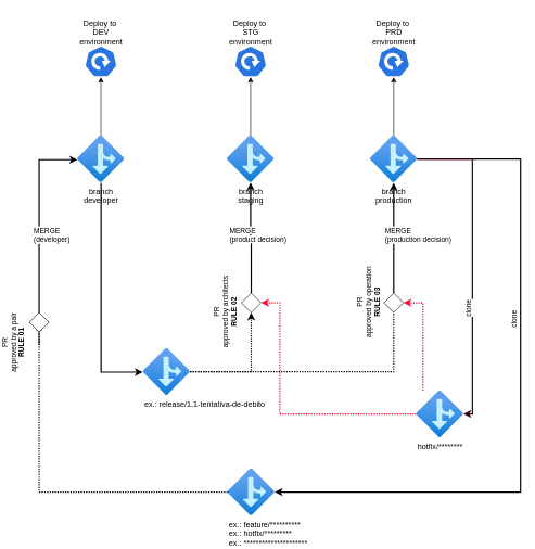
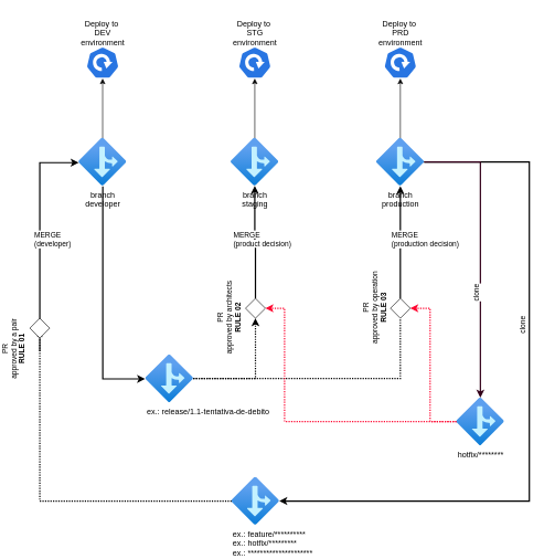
- <mxCell id="38" value="hotfix/********" style="aspect=fixed;html=1;points=[];align=left;image;fontSize=12;image=img/lib/azure2/general/Branch.svg;" vertex="1" parent="1"><mxGeometry x="615" y="600" width="72" height="72" as="geometry" /></mxCell>
+ <mxCell id="38" value="hotfix/********" style="aspect=fixed;html=1;points=[];align=left;image;fontSize=12;image=img/lib/azure2/general/Branch.svg;" vertex="1" parent="1"><mxGeometry x="665" y="600" width="72" height="72" as="geometry" /></mxCell>
